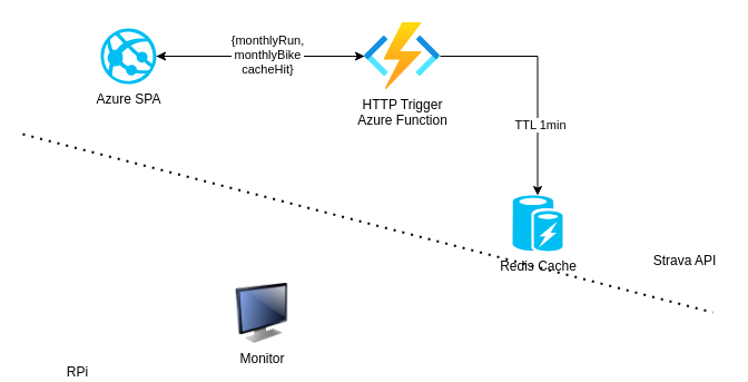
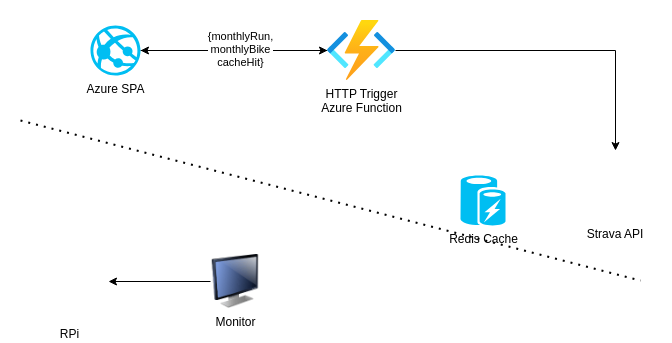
+ <mxCell id="5" style="edgeStyle=orthogonalEdgeStyle;rounded=0;orthogonalLoop=1;jettySize=auto;html=1;entryX=0.5;entryY=0;entryDx=0;entryDy=0;" edge="1" parent="1" source="7" target="8"><mxGeometry relative="1" as="geometry" /></mxCell>
- <mxCell id="3" style="edgeStyle=orthogonalEdgeStyle;rounded=0;orthogonalLoop=1;jettySize=auto;html=1;entryX=0.5;entryY=0;entryDx=0;entryDy=0;entryPerimeter=0;" edge="1" parent="1" source="7" target="2"><mxGeometry relative="1" as="geometry" /></mxCell>
- <mxCell id="4" value="TTL 1min" style="edgeLabel;html=1;align=center;verticalAlign=middle;resizable=0;points=[];" vertex="1" connectable="0" parent="3"><mxGeometry x="0.392" y="2" relative="1" as="geometry"><mxPoint y="1" as="offset" /></mxGeometry></mxCell>
+ <mxCell id="13" style="edgeStyle=orthogonalEdgeStyle;rounded=0;orthogonalLoop=1;jettySize=auto;html=1;" edge="1" parent="1" source="14" target="12"><mxGeometry relative="1" as="geometry" /></mxCell>
